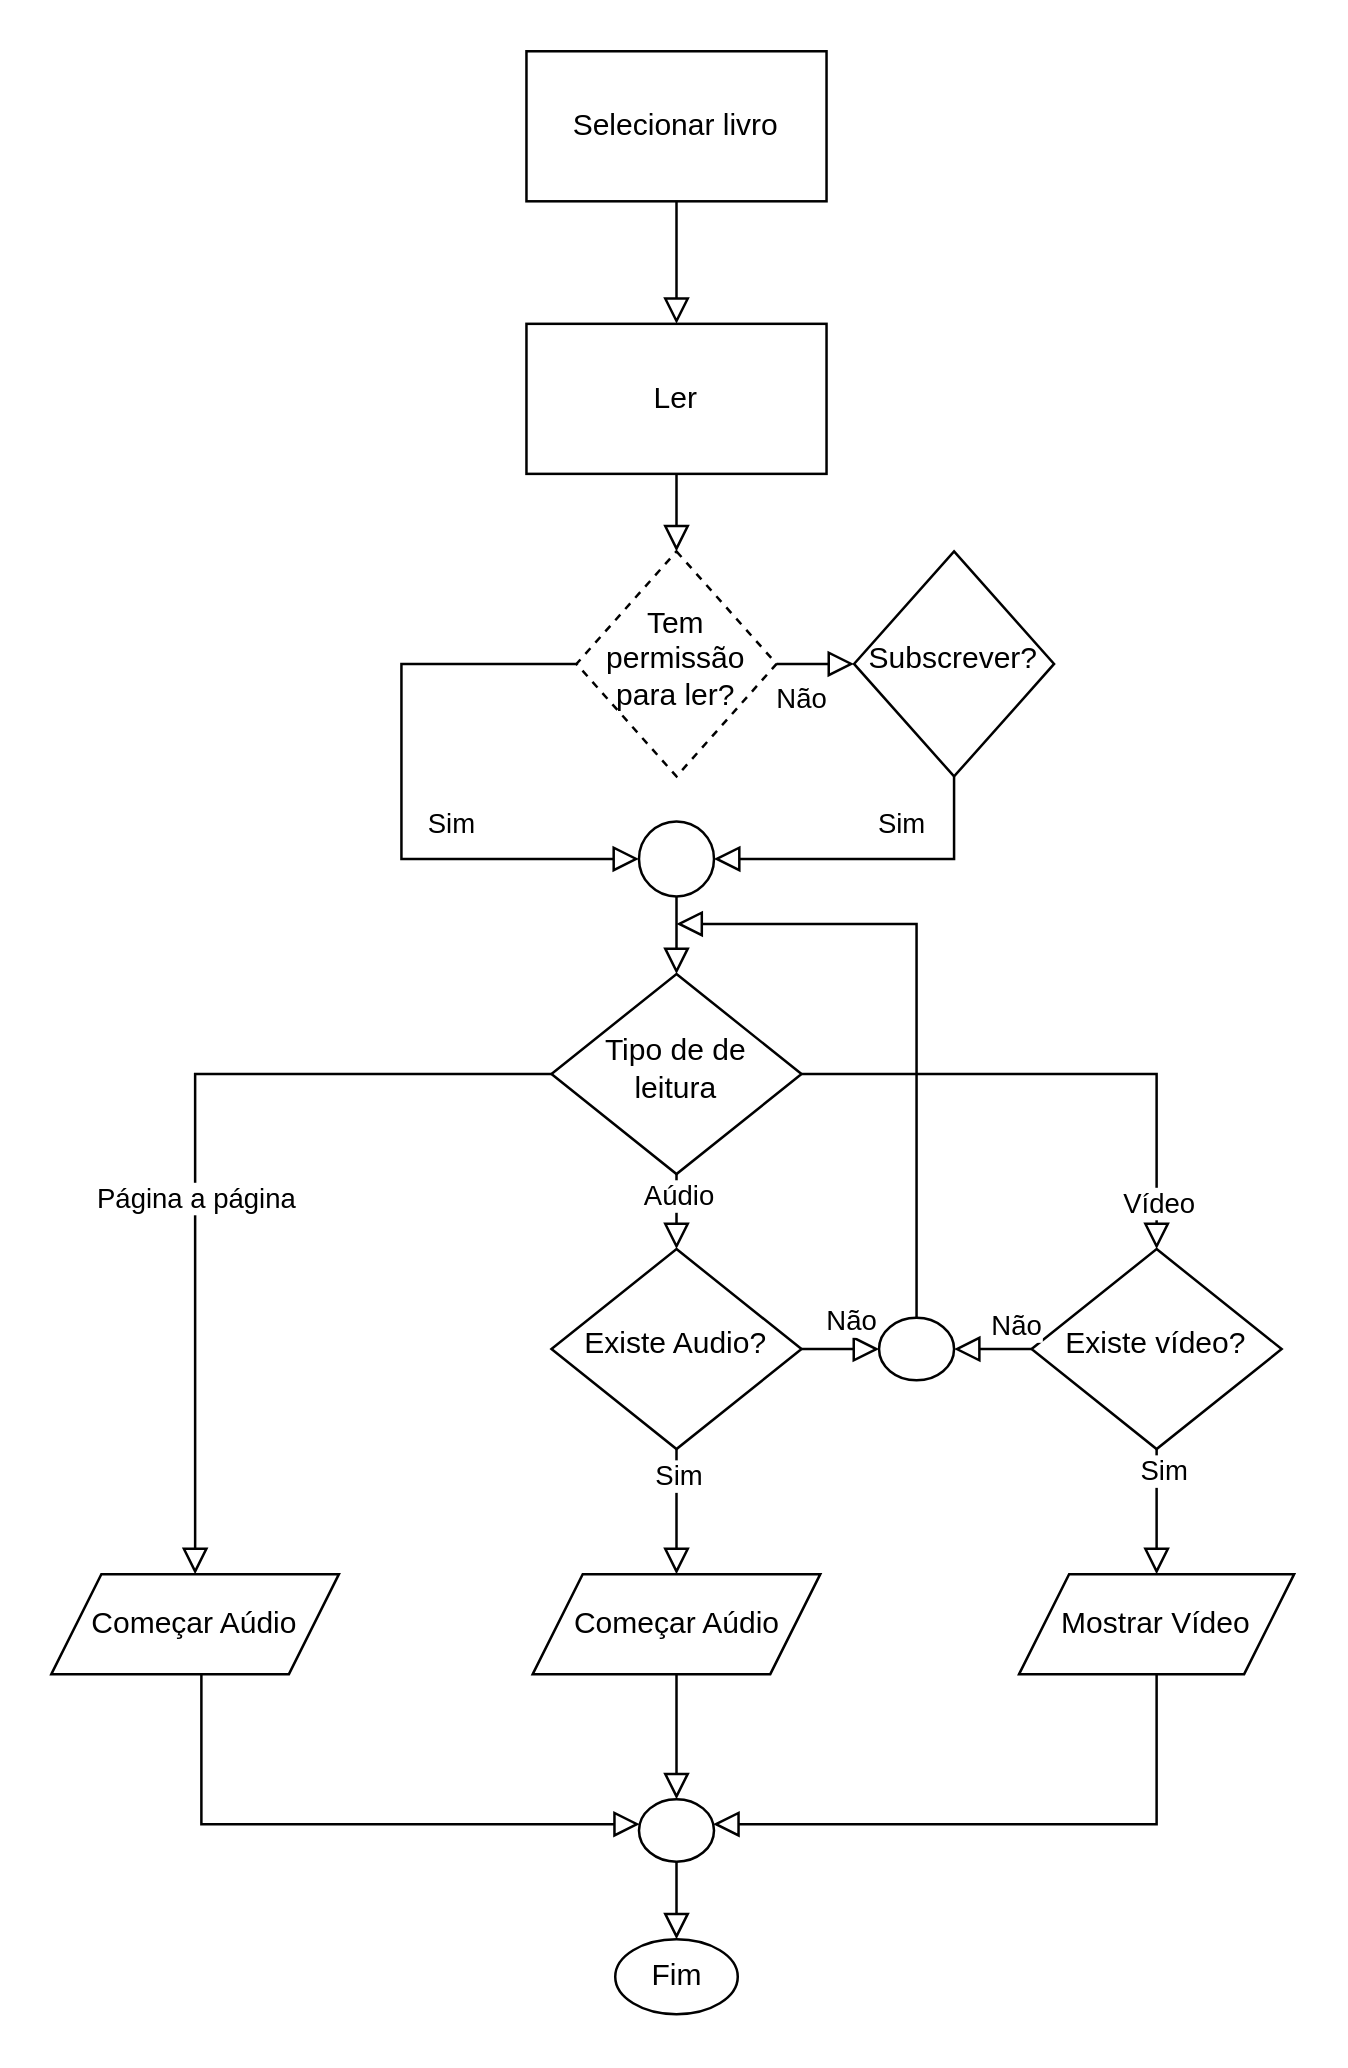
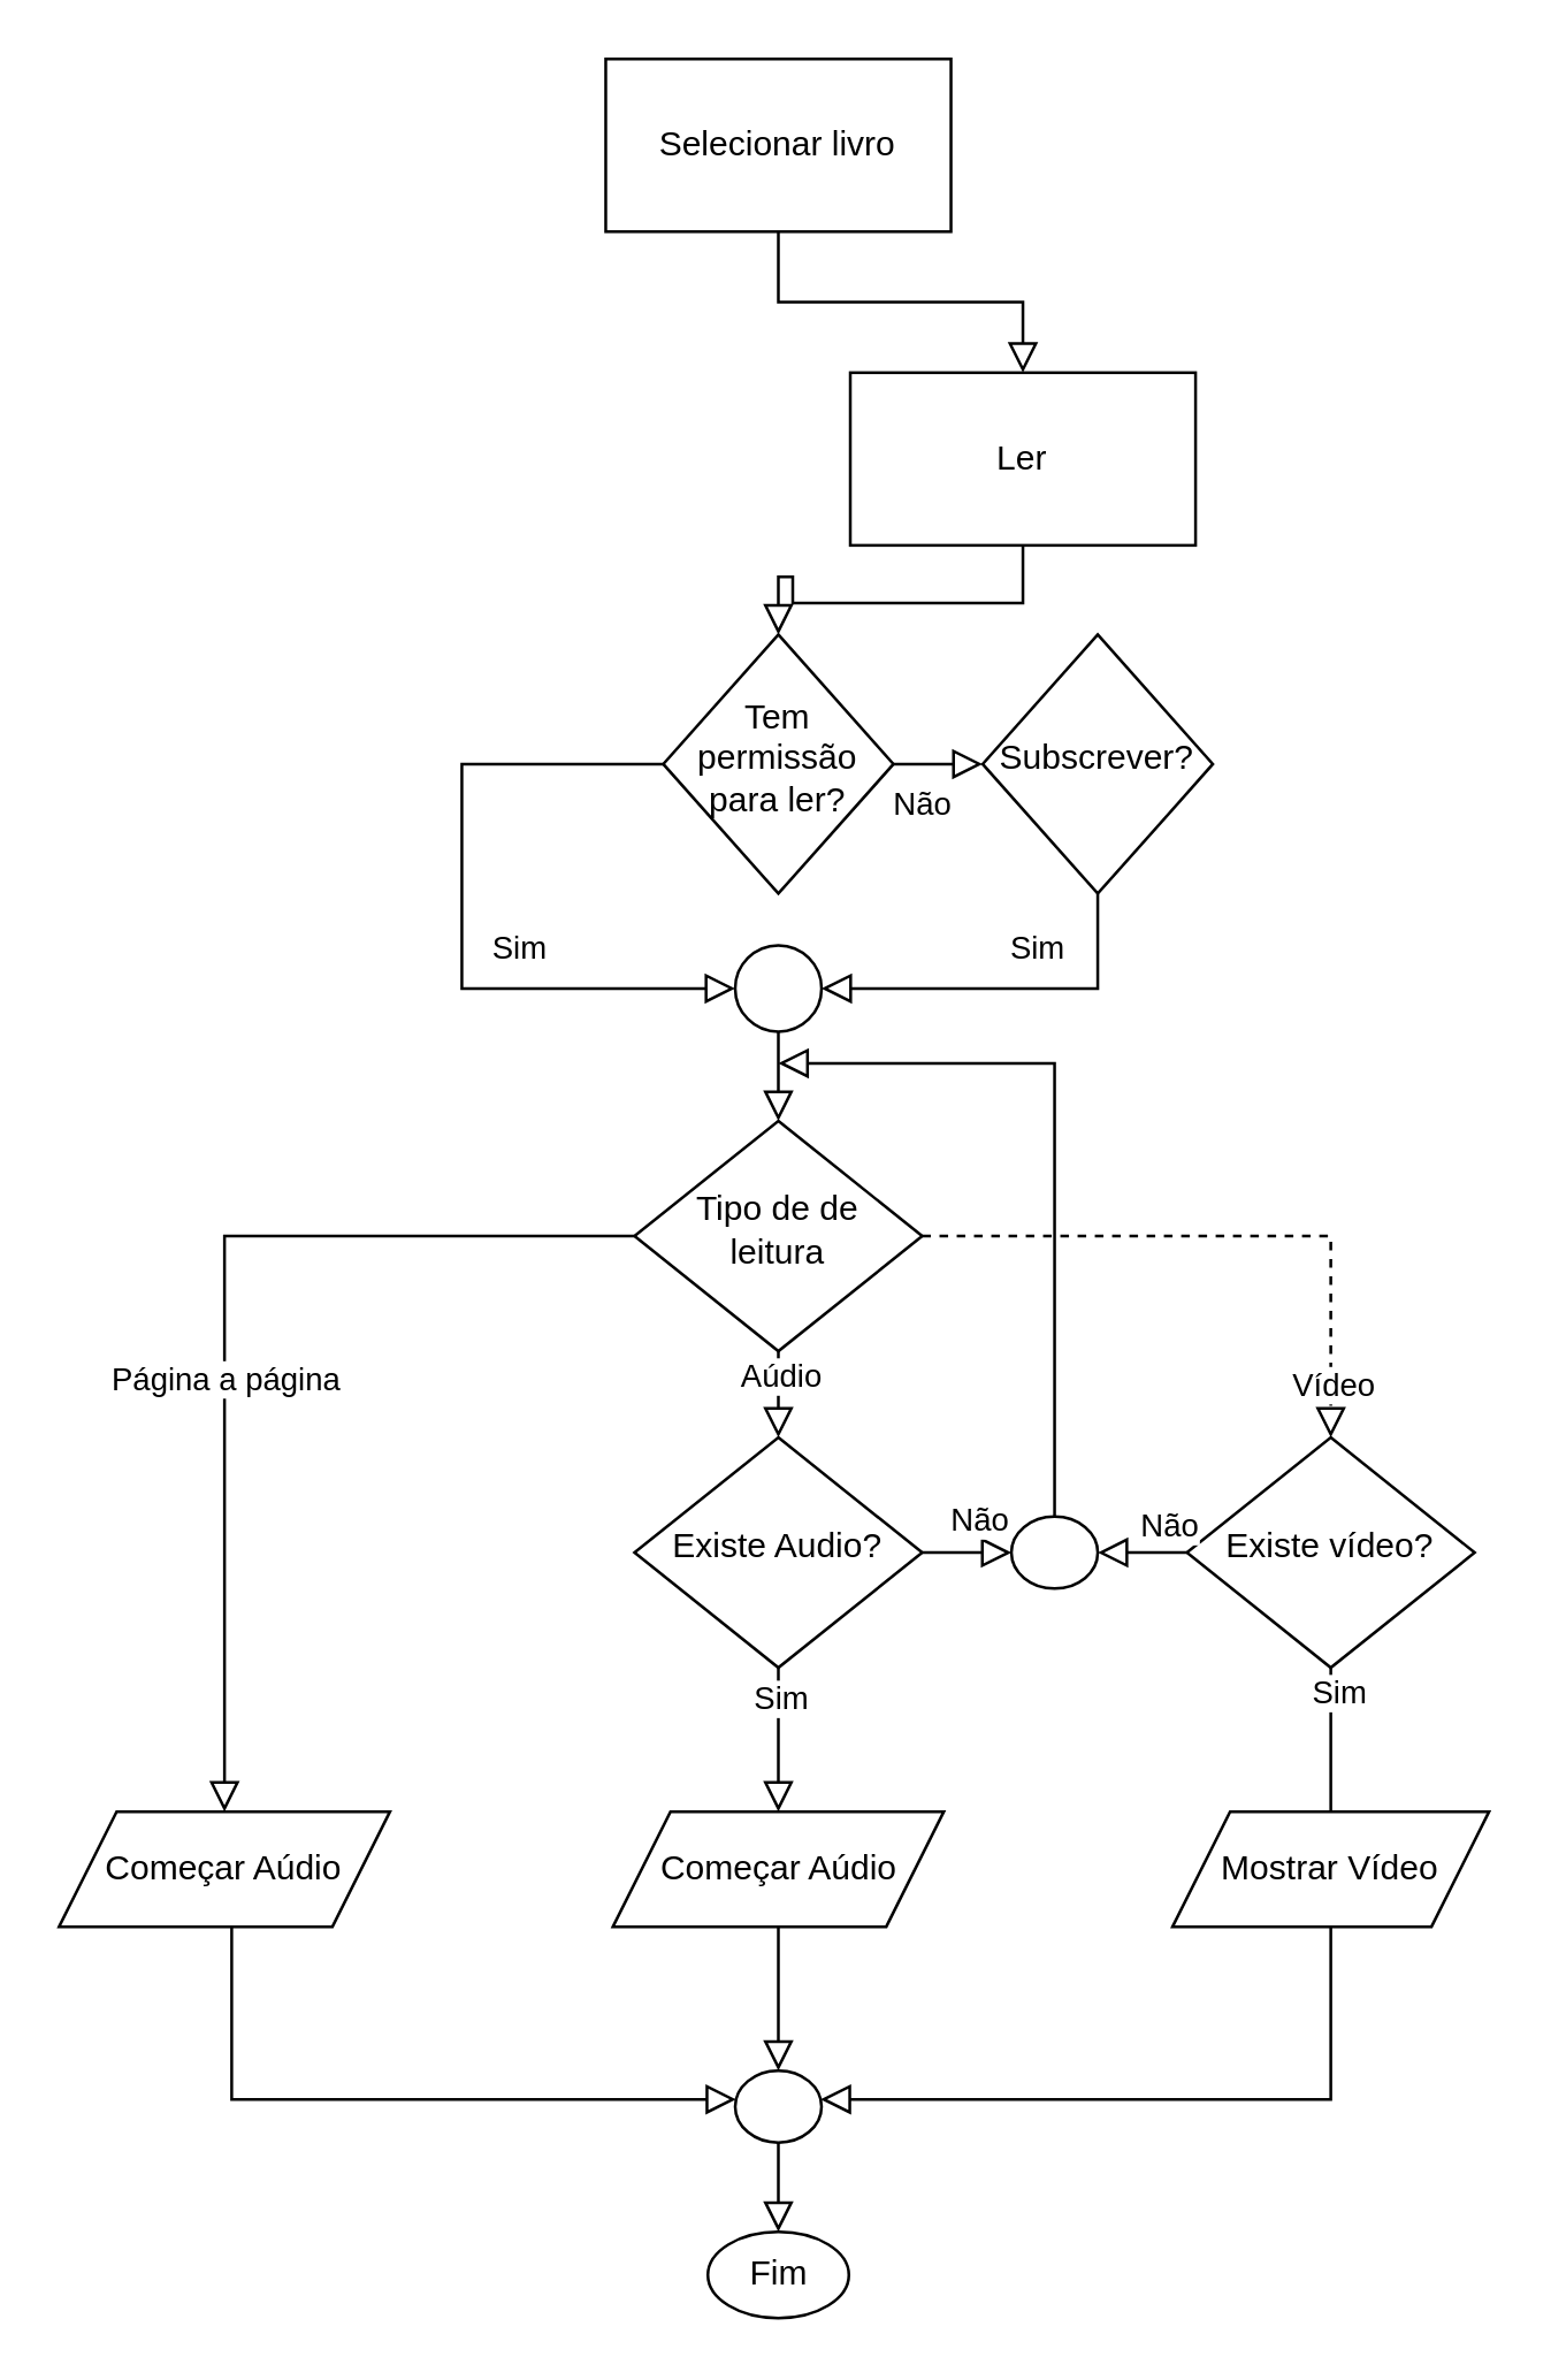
- <mxCell id="4" value="Ler" style="rounded=0;whiteSpace=wrap;html=1;" vertex="1" parent="1"><mxGeometry x="210" y="129" width="120" height="60" as="geometry" /></mxCell>
+ <mxCell id="4" value="Ler" style="rounded=0;whiteSpace=wrap;html=1;" vertex="1" parent="1"><mxGeometry x="295" y="129" width="120" height="60" as="geometry" /></mxCell>
- <mxCell id="5" value="Tem permissão para ler?" style="rhombus;whiteSpace=wrap;html=1;shadow=0;fontFamily=Helvetica;fontSize=12;align=center;strokeWidth=1;spacing=6;spacingTop=-4;dashed=1;" vertex="1" parent="1"><mxGeometry x="230" y="220" width="80" height="90" as="geometry" /></mxCell>
+ <mxCell id="5" value="Tem permissão para ler?" style="rhombus;whiteSpace=wrap;html=1;shadow=0;fontFamily=Helvetica;fontSize=12;align=center;strokeWidth=1;spacing=6;spacingTop=-4;" vertex="1" parent="1"><mxGeometry x="230" y="220" width="80" height="90" as="geometry" /></mxCell>
- <mxCell id="16" value="" style="edgeStyle=orthogonalEdgeStyle;rounded=0;html=1;jettySize=auto;orthogonalLoop=1;fontSize=11;endArrow=block;endFill=0;endSize=8;strokeWidth=1;shadow=0;labelBackgroundColor=none;" edge="1" parent="1" source="12" target="20"><mxGeometry y="10" relative="1" as="geometry"><mxPoint as="offset" /><mxPoint x="230" y="439" as="sourcePoint" /><mxPoint x="401" y="500" as="targetPoint" /></mxGeometry></mxCell>
+ <mxCell id="16" value="" style="edgeStyle=orthogonalEdgeStyle;rounded=0;html=1;jettySize=auto;orthogonalLoop=1;fontSize=11;endArrow=block;endFill=0;endSize=8;strokeWidth=1;shadow=0;labelBackgroundColor=none;dashed=1;" edge="1" parent="1" source="12" target="20"><mxGeometry y="10" relative="1" as="geometry"><mxPoint as="offset" /><mxPoint x="230" y="439" as="sourcePoint" /><mxPoint x="401" y="500" as="targetPoint" /></mxGeometry></mxCell>
- <mxCell id="24" value="" style="edgeStyle=orthogonalEdgeStyle;rounded=0;html=1;jettySize=auto;orthogonalLoop=1;fontSize=11;endArrow=block;endFill=0;endSize=8;strokeWidth=1;shadow=0;labelBackgroundColor=none;" edge="1" parent="1" source="20" target="26"><mxGeometry y="10" relative="1" as="geometry"><mxPoint as="offset" /><mxPoint x="399" y="589" as="sourcePoint" /><mxPoint x="519" y="610" as="targetPoint" /></mxGeometry></mxCell>
+ <mxCell id="24" value="" style="edgeStyle=orthogonalEdgeStyle;rounded=0;html=1;jettySize=auto;orthogonalLoop=1;fontSize=11;endArrow=none;endFill=0;endSize=8;strokeWidth=1;shadow=0;labelBackgroundColor=none;" edge="1" parent="1" source="20" target="26"><mxGeometry y="10" relative="1" as="geometry"><mxPoint as="offset" /><mxPoint x="399" y="589" as="sourcePoint" /><mxPoint x="519" y="610" as="targetPoint" /></mxGeometry></mxCell>
